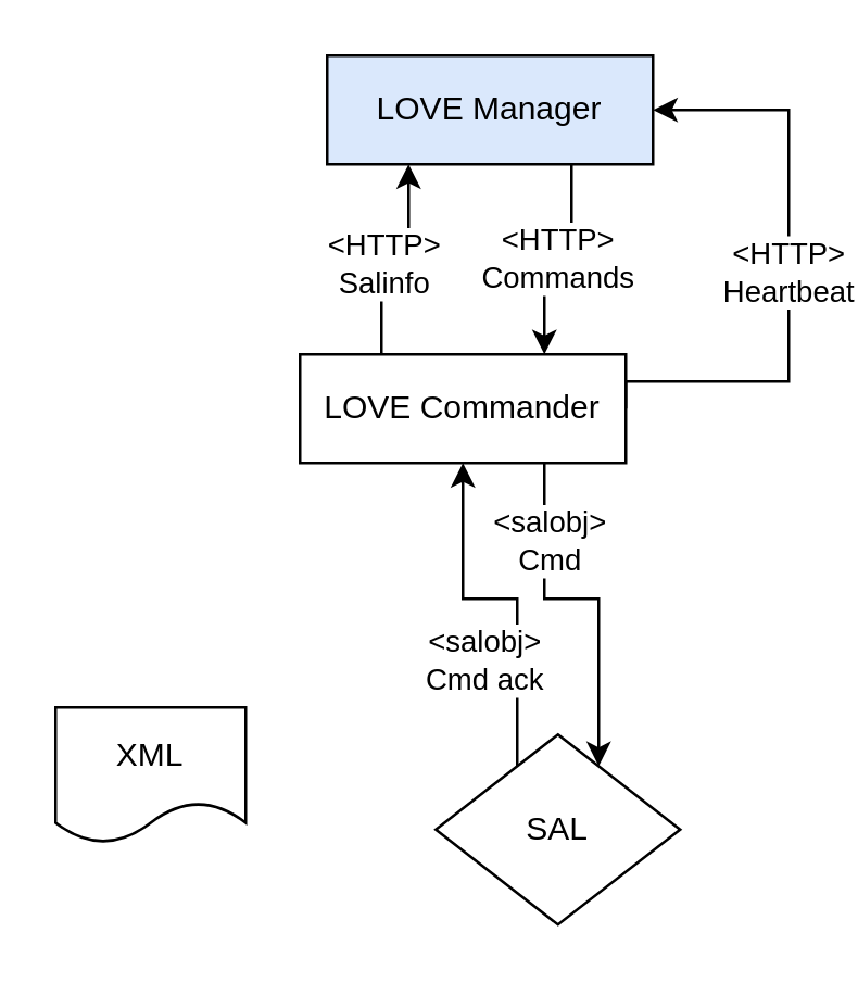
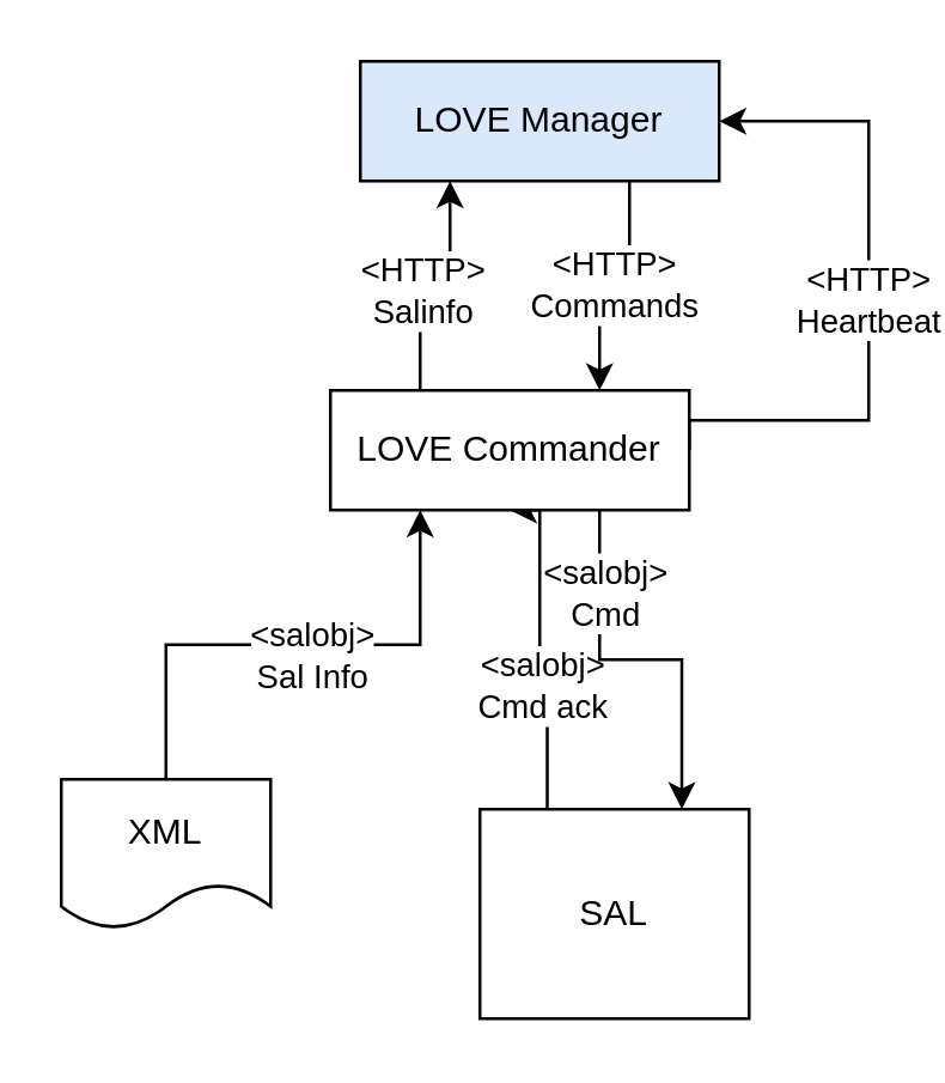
+ <mxCell id="13" style="edgeStyle=orthogonalEdgeStyle;rounded=0;orthogonalLoop=1;jettySize=auto;html=1;exitX=0.5;exitY=0;exitDx=0;exitDy=0;entryX=0.25;entryY=1;entryDx=0;entryDy=0;" parent="1" source="15" target="12" edge="1"><mxGeometry relative="1" as="geometry" /></mxCell>
+ <mxCell id="14" value="&amp;lt;salobj&amp;gt;&lt;br&gt;Sal Info" style="edgeLabel;html=1;align=center;verticalAlign=middle;resizable=0;points=[];" parent="13" vertex="1" connectable="0"><mxGeometry x="0.233" y="-3" relative="1" as="geometry"><mxPoint x="-15" as="offset" /></mxGeometry></mxCell>
- <mxCell id="9" value="SAL" style="rhombus;whiteSpace=wrap;html=1;" parent="1" vertex="1"><mxGeometry x="160" y="270" width="90" height="70" as="geometry" /></mxCell>
+ <mxCell id="9" value="SAL" style="rounded=0;whiteSpace=wrap;html=1;" parent="1" vertex="1"><mxGeometry x="160" y="270" width="90" height="70" as="geometry" /></mxCell>
